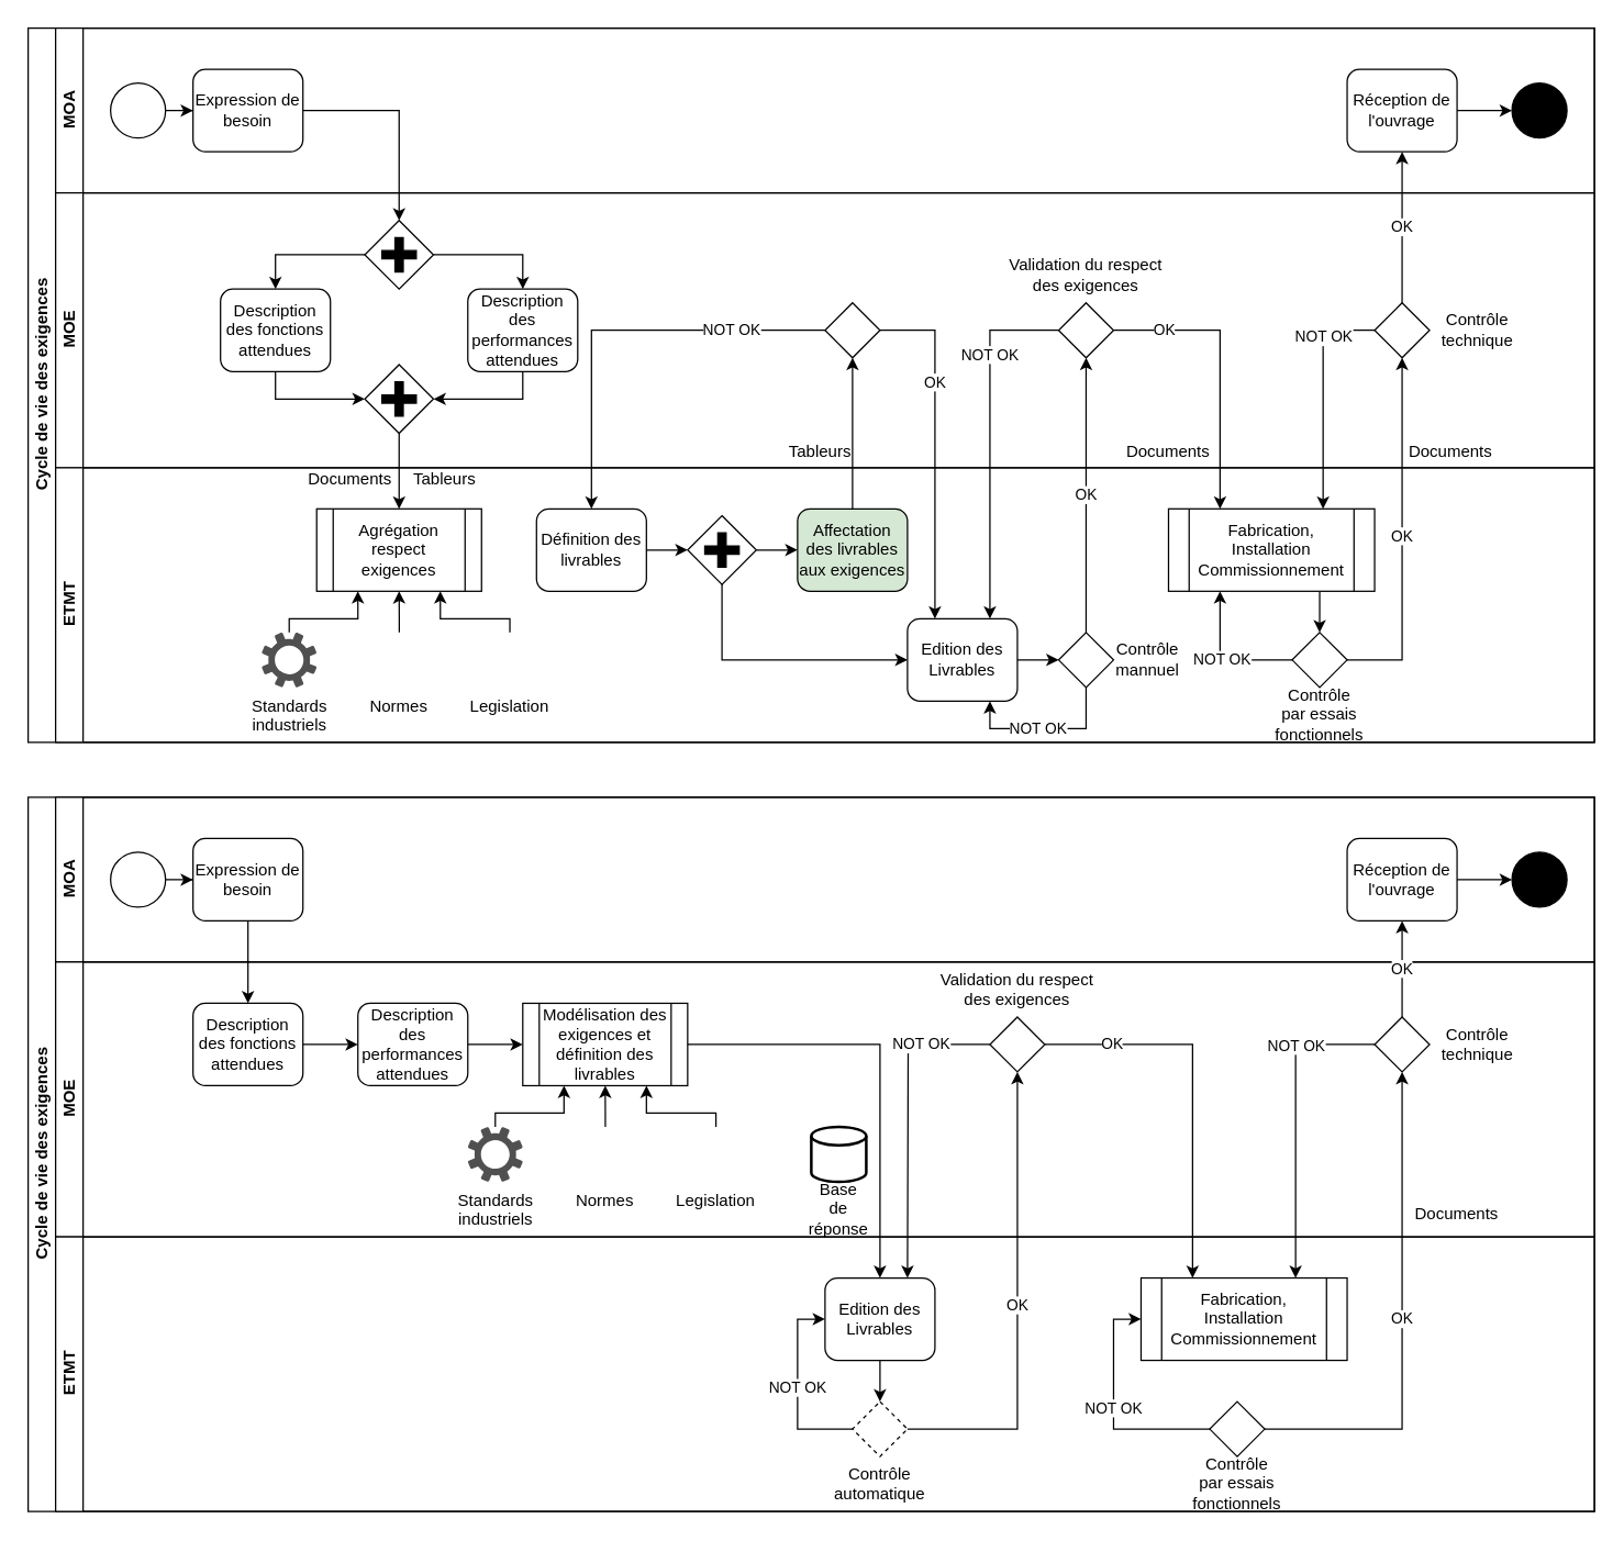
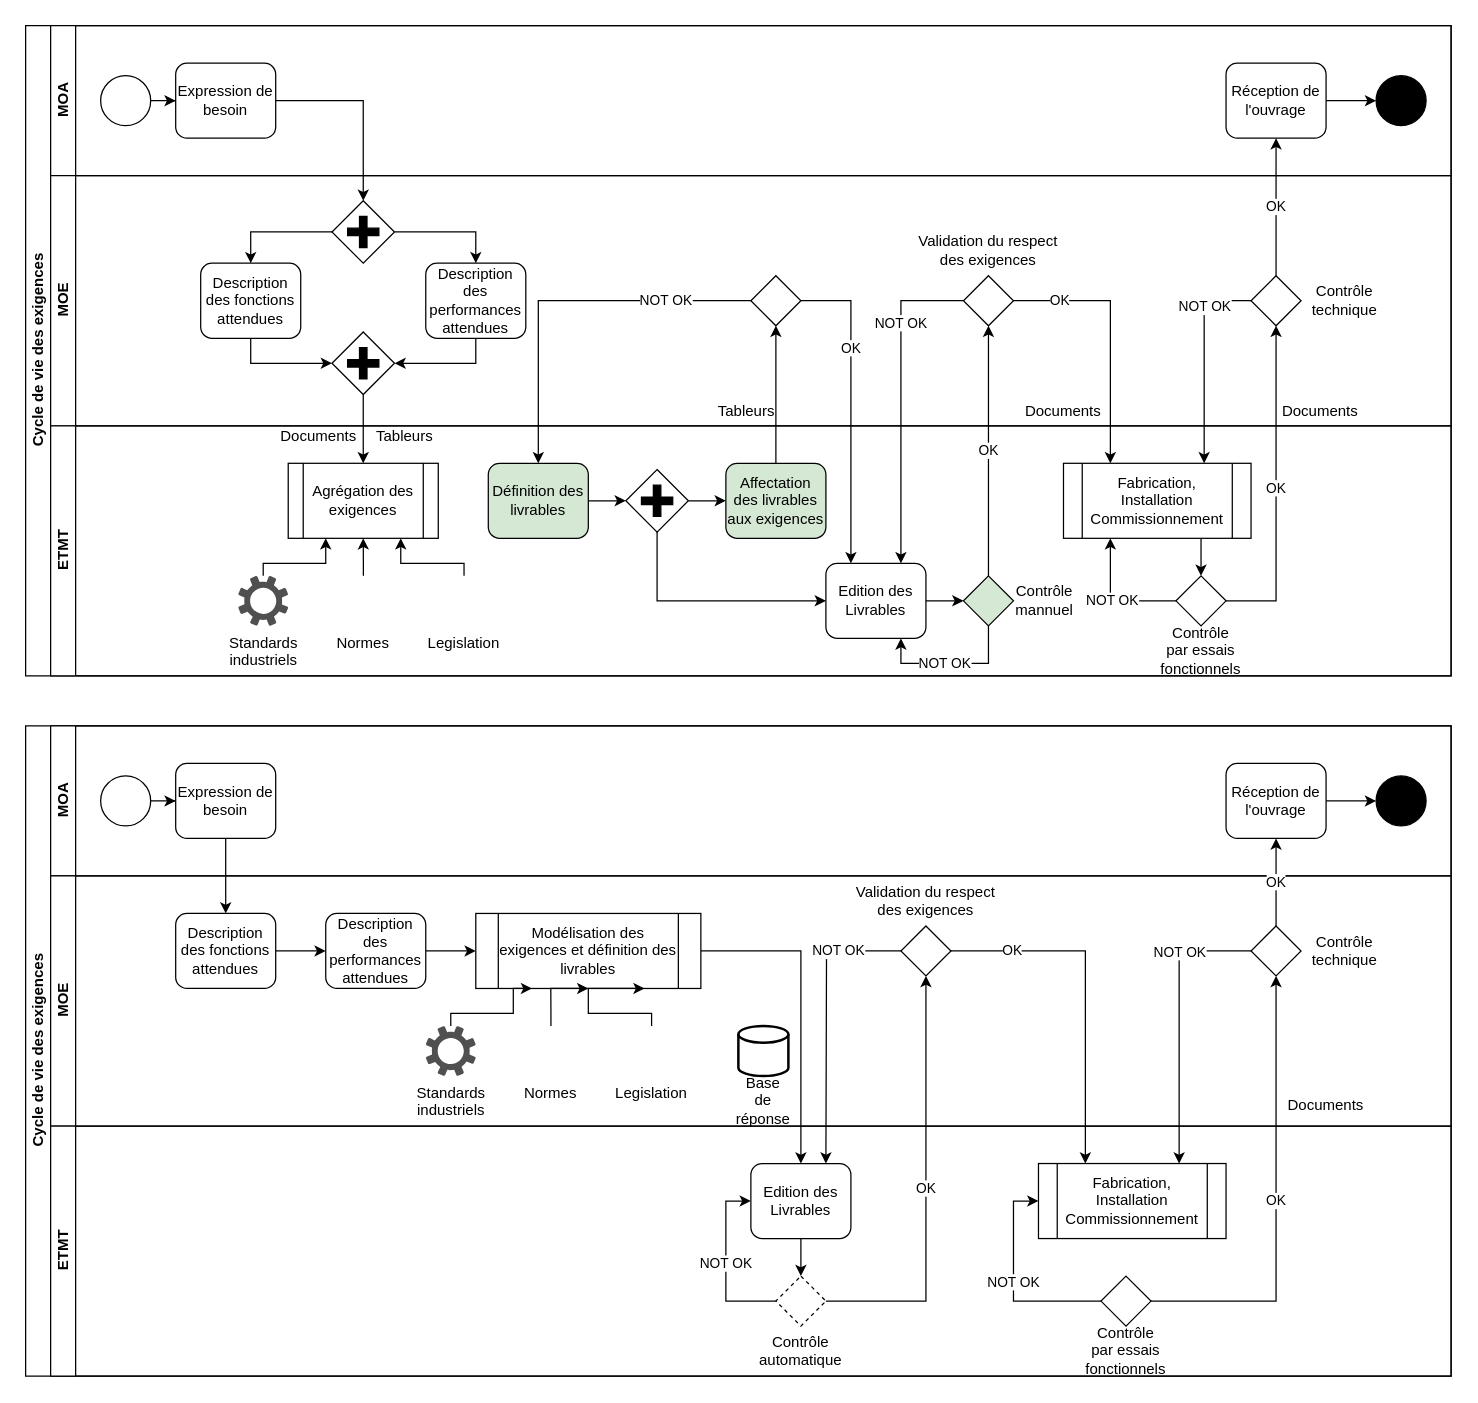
- <mxCell id="34" value="Agrégation respect exigences" style="shape=process;whiteSpace=wrap;html=1;backgroundOutline=1;" vertex="1" parent="28"><mxGeometry x="190" y="30" width="120" height="60" as="geometry" /></mxCell>
+ <mxCell id="34" value="Agrégation des exigences" style="shape=process;whiteSpace=wrap;html=1;backgroundOutline=1;" vertex="1" parent="28"><mxGeometry x="190" y="30" width="120" height="60" as="geometry" /></mxCell>
- <mxCell id="30" value="Définition des livrables" style="rounded=1;whiteSpace=wrap;html=1;fontFamily=Helvetica;fontSize=12;fontColor=#000000;align=center;" vertex="1" parent="28"><mxGeometry x="350" y="30" width="80" height="60" as="geometry" /></mxCell>
+ <mxCell id="30" value="Définition des livrables" style="rounded=1;whiteSpace=wrap;html=1;fontFamily=Helvetica;fontSize=12;fontColor=#000000;align=center;fillColor=#d5e8d4;" vertex="1" parent="28"><mxGeometry x="350" y="30" width="80" height="60" as="geometry" /></mxCell>
- <mxCell id="46" value="Contrôle mannuel" style="rhombus;whiteSpace=wrap;html=1;fontFamily=Helvetica;fontSize=12;fontColor=#000000;align=center;spacingTop=0;spacingLeft=90;" vertex="1" parent="28"><mxGeometry x="730" y="120" width="40" height="40" as="geometry" /></mxCell>
+ <mxCell id="46" value="Contrôle mannuel" style="rhombus;whiteSpace=wrap;html=1;fontFamily=Helvetica;fontSize=12;fontColor=#000000;align=center;spacingTop=0;spacingLeft=90;fillColor=#d5e8d4;" vertex="1" parent="28"><mxGeometry x="730" y="120" width="40" height="40" as="geometry" /></mxCell>
- <mxCell id="78" value="Modélisation des exigences et définition des livrables" style="shape=process;whiteSpace=wrap;html=1;backgroundOutline=1;" vertex="1" parent="70"><mxGeometry x="340" y="30" width="120" height="60" as="geometry" /></mxCell>
+ <mxCell id="78" value="Modélisation des exigences et définition des livrables" style="shape=process;whiteSpace=wrap;html=1;backgroundOutline=1;" vertex="1" parent="70"><mxGeometry x="340" y="30" width="180" height="60" as="geometry" /></mxCell>
